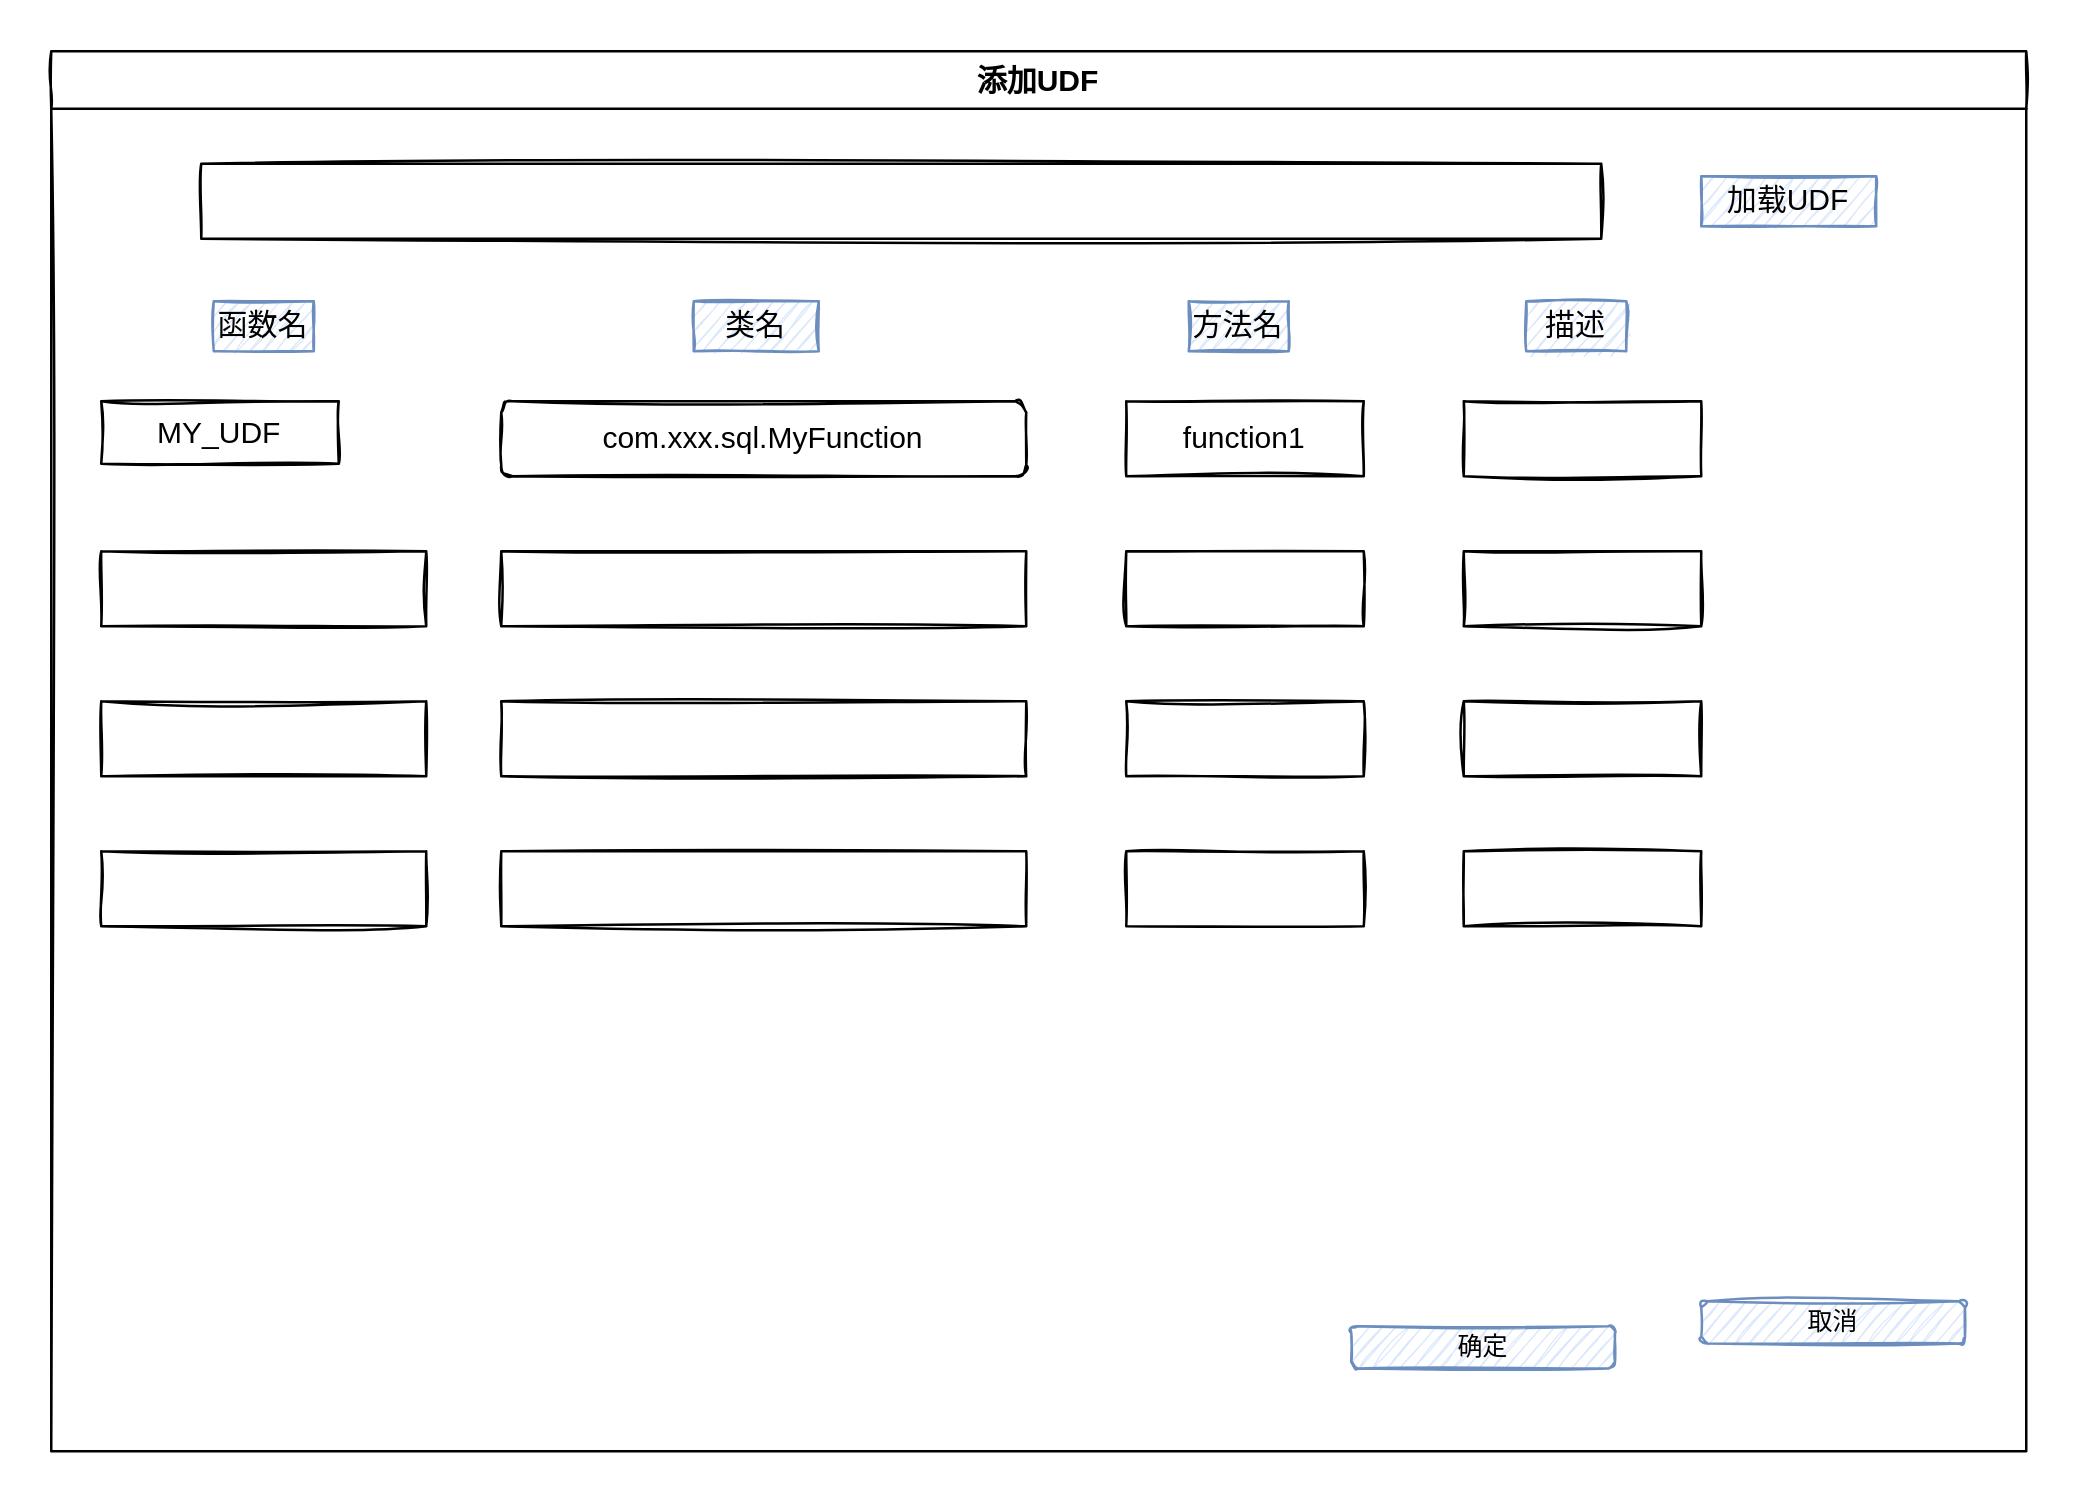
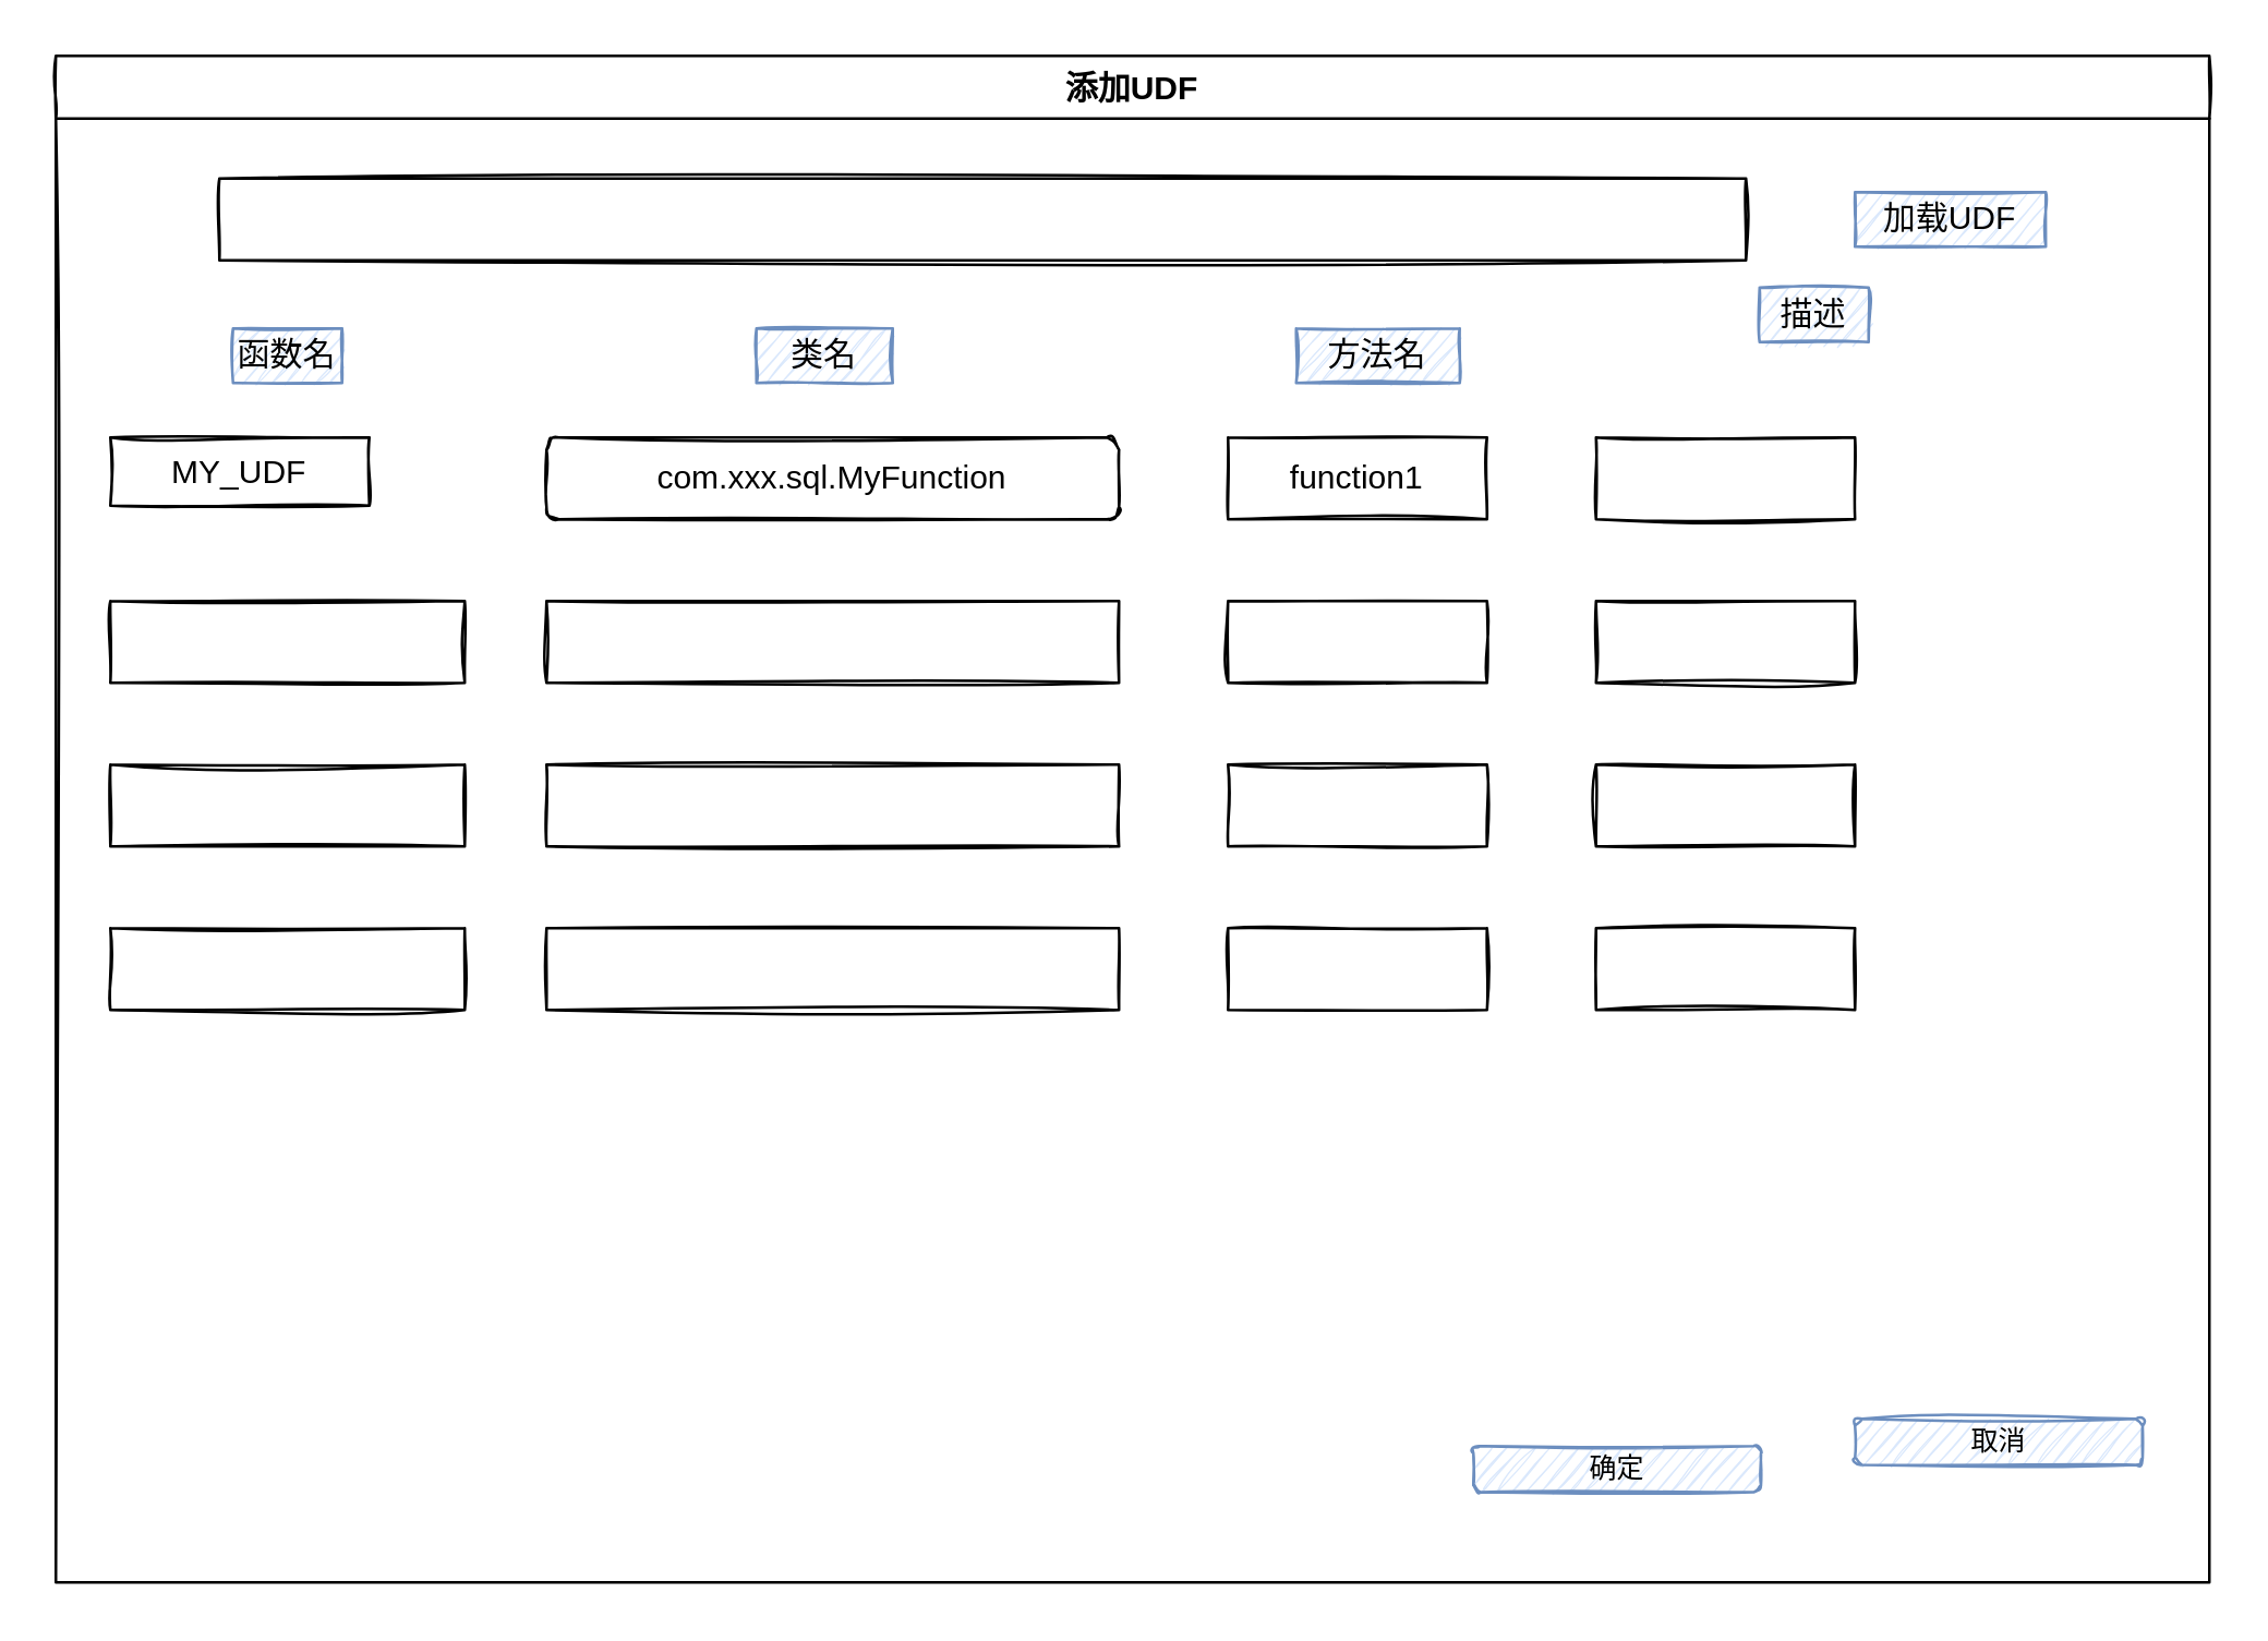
- <mxCell id="25" value="方法名" style="text;html=1;strokeColor=#6c8ebf;fillColor=#dae8fc;align=center;verticalAlign=middle;whiteSpace=wrap;rounded=0;sketch=1;" vertex="1" parent="2"><mxGeometry x="455" y="100" width="40" height="20" as="geometry" /></mxCell>
+ <mxCell id="25" value="方法名" style="text;html=1;strokeColor=#6c8ebf;fillColor=#dae8fc;align=center;verticalAlign=middle;whiteSpace=wrap;rounded=0;sketch=1;" vertex="1" parent="2"><mxGeometry x="455" y="100" width="60" height="20" as="geometry" /></mxCell>
- <mxCell id="7" value="描述" style="text;html=1;strokeColor=#6c8ebf;fillColor=#dae8fc;align=center;verticalAlign=middle;whiteSpace=wrap;rounded=0;sketch=1;" parent="2" vertex="1"><mxGeometry x="590" y="100" width="40" height="20" as="geometry" /></mxCell>
+ <mxCell id="7" value="描述" style="text;html=1;strokeColor=#6c8ebf;fillColor=#dae8fc;align=center;verticalAlign=middle;whiteSpace=wrap;rounded=0;sketch=1;" parent="2" vertex="1"><mxGeometry x="625" y="85" width="40" height="20" as="geometry" /></mxCell>
